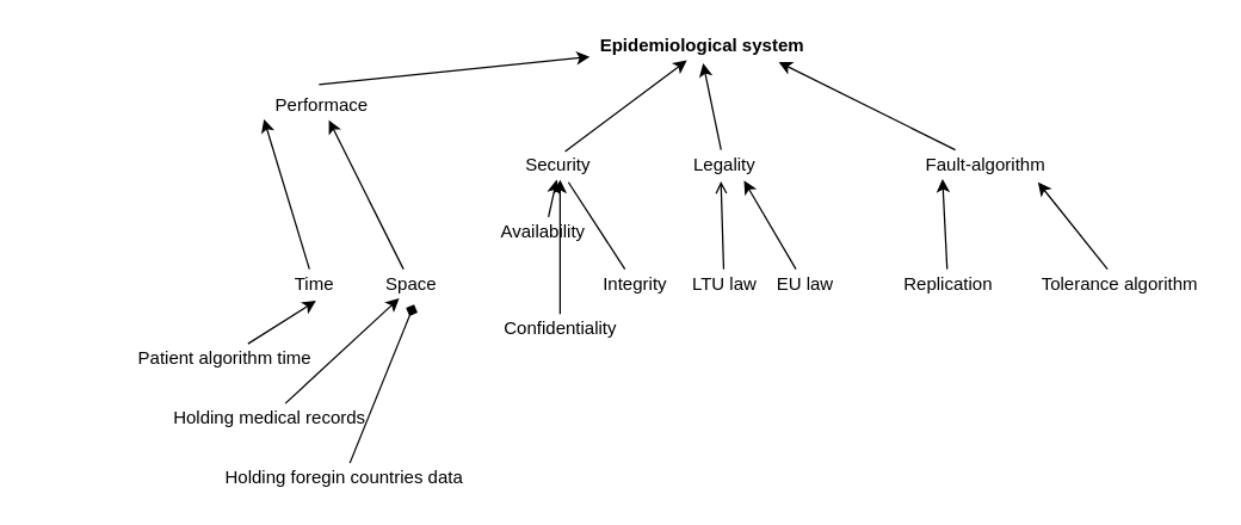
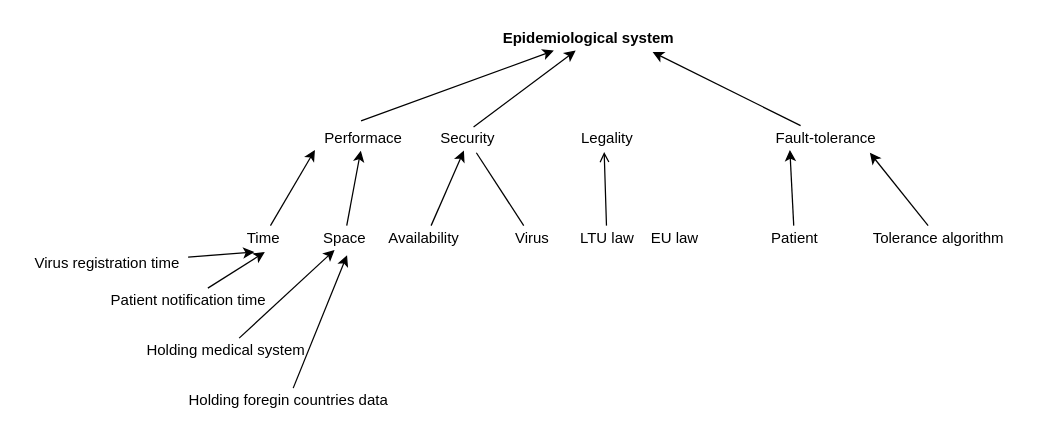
- <mxCell id="3" value="Performace" style="text;html=1;align=center;verticalAlign=middle;resizable=0;points=[];autosize=1;" vertex="1" parent="1"><mxGeometry x="175" y="60" width="80" height="20" as="geometry" /></mxCell>
+ <mxCell id="3" value="Performace" style="text;html=1;align=center;verticalAlign=middle;resizable=0;points=[];autosize=1;" vertex="1" parent="1"><mxGeometry x="250" y="100" width="80" height="20" as="geometry" /></mxCell>
- <mxCell id="14" value="" style="endArrow=classic;html=1;entryX=0.506;entryY=1.1;entryDx=0;entryDy=0;entryPerimeter=0;" edge="1" parent="1" source="13" target="2"><mxGeometry width="50" height="50" relative="1" as="geometry"><mxPoint x="388.36" y="111.16" as="sourcePoint" /><mxPoint x="470" y="50" as="targetPoint" /></mxGeometry></mxCell>
- <mxCell id="5" value="Fault-algorithm" style="text;html=1;align=center;verticalAlign=middle;resizable=0;points=[];autosize=1;" vertex="1" parent="1"><mxGeometry x="610" y="100" width="100" height="20" as="geometry" /></mxCell>
+ <mxCell id="5" value="Fault-tolerance" style="text;html=1;align=center;verticalAlign=middle;resizable=0;points=[];autosize=1;" vertex="1" parent="1"><mxGeometry x="610" y="100" width="100" height="20" as="geometry" /></mxCell>
- <mxCell id="23" style="edgeStyle=none;rounded=0;orthogonalLoop=1;jettySize=auto;html=1;entryX=0.721;entryY=1.029;entryDx=0;entryDy=0;entryPerimeter=0;" edge="1" parent="1" source="24" target="13"><mxGeometry relative="1" as="geometry" /></mxCell>
- <mxCell id="16" value="Availability&amp;nbsp;" style="text;html=1;align=center;verticalAlign=middle;resizable=0;points=[];autosize=1;" vertex="1" parent="1"><mxGeometry x="325" y="145" width="80" height="20" as="geometry" /></mxCell>
+ <mxCell id="16" value="Availability&amp;nbsp;" style="text;html=1;align=center;verticalAlign=middle;resizable=0;points=[];autosize=1;" vertex="1" parent="1"><mxGeometry x="300" y="180" width="80" height="20" as="geometry" /></mxCell>
- <mxCell id="19" style="edgeStyle=none;rounded=0;orthogonalLoop=1;jettySize=auto;html=1;" edge="1" parent="1" source="20" target="4"><mxGeometry relative="1" as="geometry" /></mxCell>
- <mxCell id="18" value="Integrity" style="text;html=1;align=center;verticalAlign=middle;resizable=0;points=[];autosize=1;" vertex="1" parent="1"><mxGeometry x="395" y="180" width="60" height="20" as="geometry" /></mxCell>
+ <mxCell id="18" value="Virus" style="text;html=1;align=center;verticalAlign=middle;resizable=0;points=[];autosize=1;" vertex="1" parent="1"><mxGeometry x="395" y="180" width="60" height="20" as="geometry" /></mxCell>
- <mxCell id="26" value="Replication" style="text;html=1;align=center;verticalAlign=middle;resizable=0;points=[];autosize=1;" vertex="1" parent="1"><mxGeometry x="600" y="180" width="70" height="20" as="geometry" /></mxCell>
+ <mxCell id="26" value="Patient" style="text;html=1;align=center;verticalAlign=middle;resizable=0;points=[];autosize=1;" vertex="1" parent="1"><mxGeometry x="600" y="180" width="70" height="20" as="geometry" /></mxCell>
+ <mxCell id="29" style="edgeStyle=none;rounded=0;orthogonalLoop=1;jettySize=auto;html=1;entryX=0.325;entryY=1.058;entryDx=0;entryDy=0;entryPerimeter=0;" edge="1" parent="1" source="30" target="10"><mxGeometry relative="1" as="geometry" /></mxCell>
+ <mxCell id="30" value="Virus registration time" style="text;html=1;align=center;verticalAlign=middle;resizable=0;points=[];autosize=1;" vertex="1" parent="1"><mxGeometry x="20" y="200" width="130" height="20" as="geometry" /></mxCell>
- <mxCell id="35" style="edgeStyle=none;rounded=0;orthogonalLoop=1;jettySize=auto;html=1;entryX=0.543;entryY=1.183;entryDx=0;entryDy=0;entryPerimeter=0;endArrow=diamond;" edge="1" parent="1" source="36" target="12"><mxGeometry relative="1" as="geometry" /></mxCell>
+ <mxCell id="35" style="edgeStyle=none;rounded=0;orthogonalLoop=1;jettySize=auto;html=1;entryX=0.543;entryY=1.183;entryDx=0;entryDy=0;entryPerimeter=0;" edge="1" parent="1" source="36" target="12"><mxGeometry relative="1" as="geometry" /></mxCell>
- <mxCell id="20" value="Confidentiality" style="text;html=1;align=center;verticalAlign=middle;resizable=0;points=[];autosize=1;" vertex="1" parent="1"><mxGeometry x="330" y="210" width="90" height="20" as="geometry" /></mxCell>
- <mxCell id="32" value="Patient algorithm time" style="text;html=1;align=center;verticalAlign=middle;resizable=0;points=[];autosize=1;" vertex="1" parent="1"><mxGeometry x="80" y="230" width="140" height="20" as="geometry" /></mxCell>
+ <mxCell id="32" value="Patient notification time" style="text;html=1;align=center;verticalAlign=middle;resizable=0;points=[];autosize=1;" vertex="1" parent="1"><mxGeometry x="80" y="230" width="140" height="20" as="geometry" /></mxCell>
- <mxCell id="34" value="Holding medical records" style="text;html=1;align=center;verticalAlign=middle;resizable=0;points=[];autosize=1;" vertex="1" parent="1"><mxGeometry x="110" y="270" width="140" height="20" as="geometry" /></mxCell>
+ <mxCell id="34" value="Holding medical system" style="text;html=1;align=center;verticalAlign=middle;resizable=0;points=[];autosize=1;" vertex="1" parent="1"><mxGeometry x="110" y="270" width="140" height="20" as="geometry" /></mxCell>
